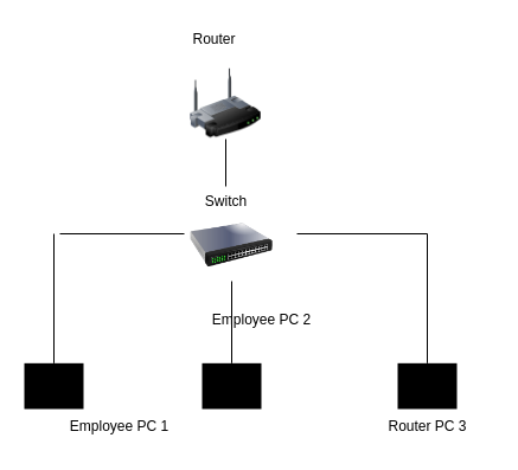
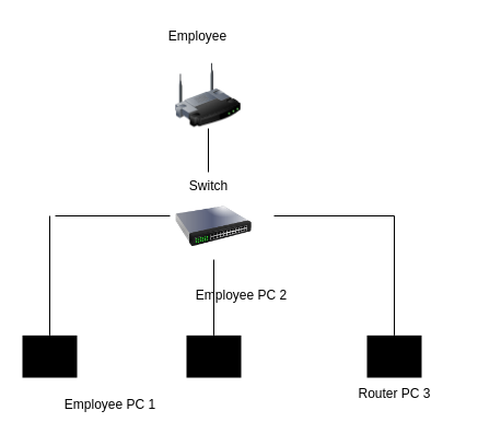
- <mxCell id="7" value="&lt;div&gt;Router&lt;/div&gt;&lt;div&gt;&lt;br&gt;&lt;/div&gt;" style="text;html=1;align=center;verticalAlign=middle;resizable=0;points=[];autosize=1;strokeColor=none;fillColor=none;" vertex="1" parent="1"><mxGeometry x="150" y="20" width="60" height="40" as="geometry" /></mxCell>
+ <mxCell id="7" value="&lt;div&gt;Employee&lt;/div&gt;&lt;div&gt;&lt;br&gt;&lt;/div&gt;" style="text;html=1;align=center;verticalAlign=middle;resizable=0;points=[];autosize=1;strokeColor=none;fillColor=none;" vertex="1" parent="1"><mxGeometry x="150" y="20" width="60" height="40" as="geometry" /></mxCell>
- <mxCell id="9" value="Employee PC 1" style="text;html=1;align=center;verticalAlign=middle;resizable=0;points=[];autosize=1;strokeColor=none;fillColor=none;" vertex="1" parent="1"><mxGeometry x="45" y="345" width="110" height="30" as="geometry" /></mxCell>
+ <mxCell id="9" value="Employee PC 1" style="text;html=1;align=center;verticalAlign=middle;resizable=0;points=[];autosize=1;strokeColor=none;fillColor=none;" vertex="1" parent="1"><mxGeometry x="45" y="355" width="110" height="30" as="geometry" /></mxCell>
